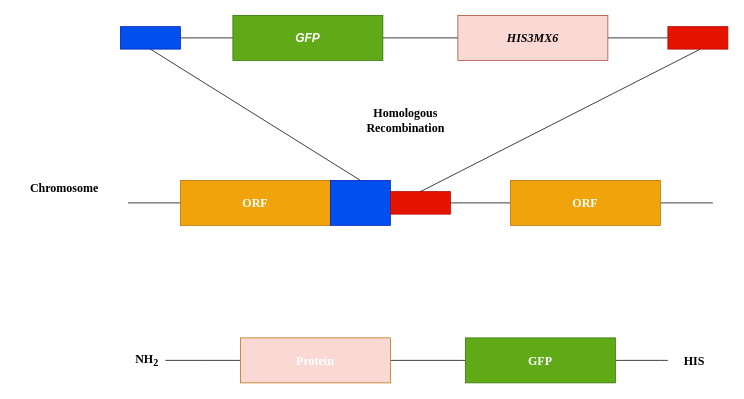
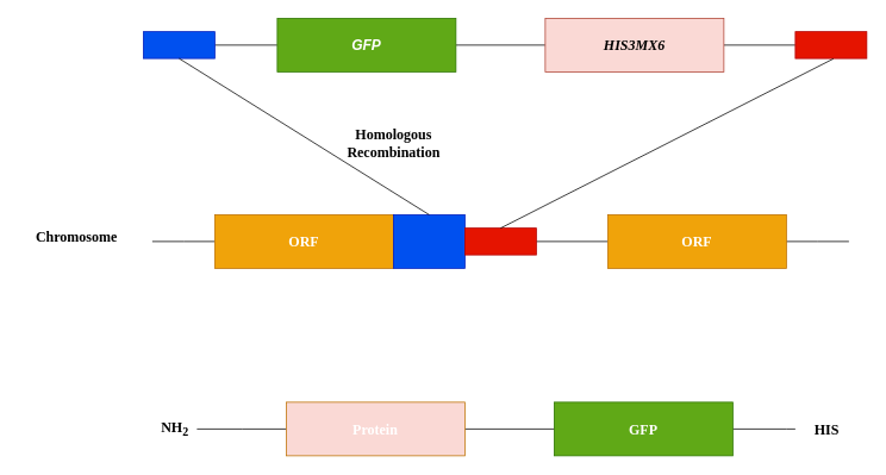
- <mxCell id="26" value="&lt;div&gt;&lt;b&gt;&lt;font style=&quot;font-size: 16px&quot; face=&quot;Georgia&quot;&gt;Homologous&lt;/font&gt;&lt;/b&gt;&lt;/div&gt;&lt;div&gt;&lt;b&gt;&lt;font style=&quot;font-size: 16px&quot; face=&quot;Georgia&quot;&gt;Recombination&lt;/font&gt;&lt;/b&gt;&lt;/div&gt;" style="text;html=1;align=center;verticalAlign=middle;resizable=0;points=[];autosize=1;" vertex="1" parent="1"><mxGeometry x="470" y="140" width="140" height="40" as="geometry" /></mxCell>
+ <mxCell id="26" value="&lt;div&gt;&lt;b&gt;&lt;font style=&quot;font-size: 16px&quot; face=&quot;Georgia&quot;&gt;Homologous&lt;/font&gt;&lt;/b&gt;&lt;/div&gt;&lt;div&gt;&lt;b&gt;&lt;font style=&quot;font-size: 16px&quot; face=&quot;Georgia&quot;&gt;Recombination&lt;/font&gt;&lt;/b&gt;&lt;/div&gt;" style="text;html=1;align=center;verticalAlign=middle;resizable=0;points=[];autosize=1;" vertex="1" parent="1"><mxGeometry x="370" y="140" width="140" height="40" as="geometry" /></mxCell>
- <mxCell id="23" value="&lt;b&gt;&lt;font style=&quot;font-size: 16px&quot; face=&quot;Georgia&quot;&gt;Chromosome&lt;/font&gt;&lt;/b&gt;" style="text;html=1;align=center;verticalAlign=middle;resizable=0;points=[];autosize=1;" parent="1" vertex="1"><mxGeometry x="20" y="240" width="130" height="20" as="geometry" /></mxCell>
+ <mxCell id="23" value="&lt;b&gt;&lt;font style=&quot;font-size: 16px&quot; face=&quot;Georgia&quot;&gt;Chromosome&lt;/font&gt;&lt;/b&gt;" style="text;html=1;align=center;verticalAlign=middle;resizable=0;points=[];autosize=1;" parent="1" vertex="1"><mxGeometry x="20" y="255" width="130" height="20" as="geometry" /></mxCell>
